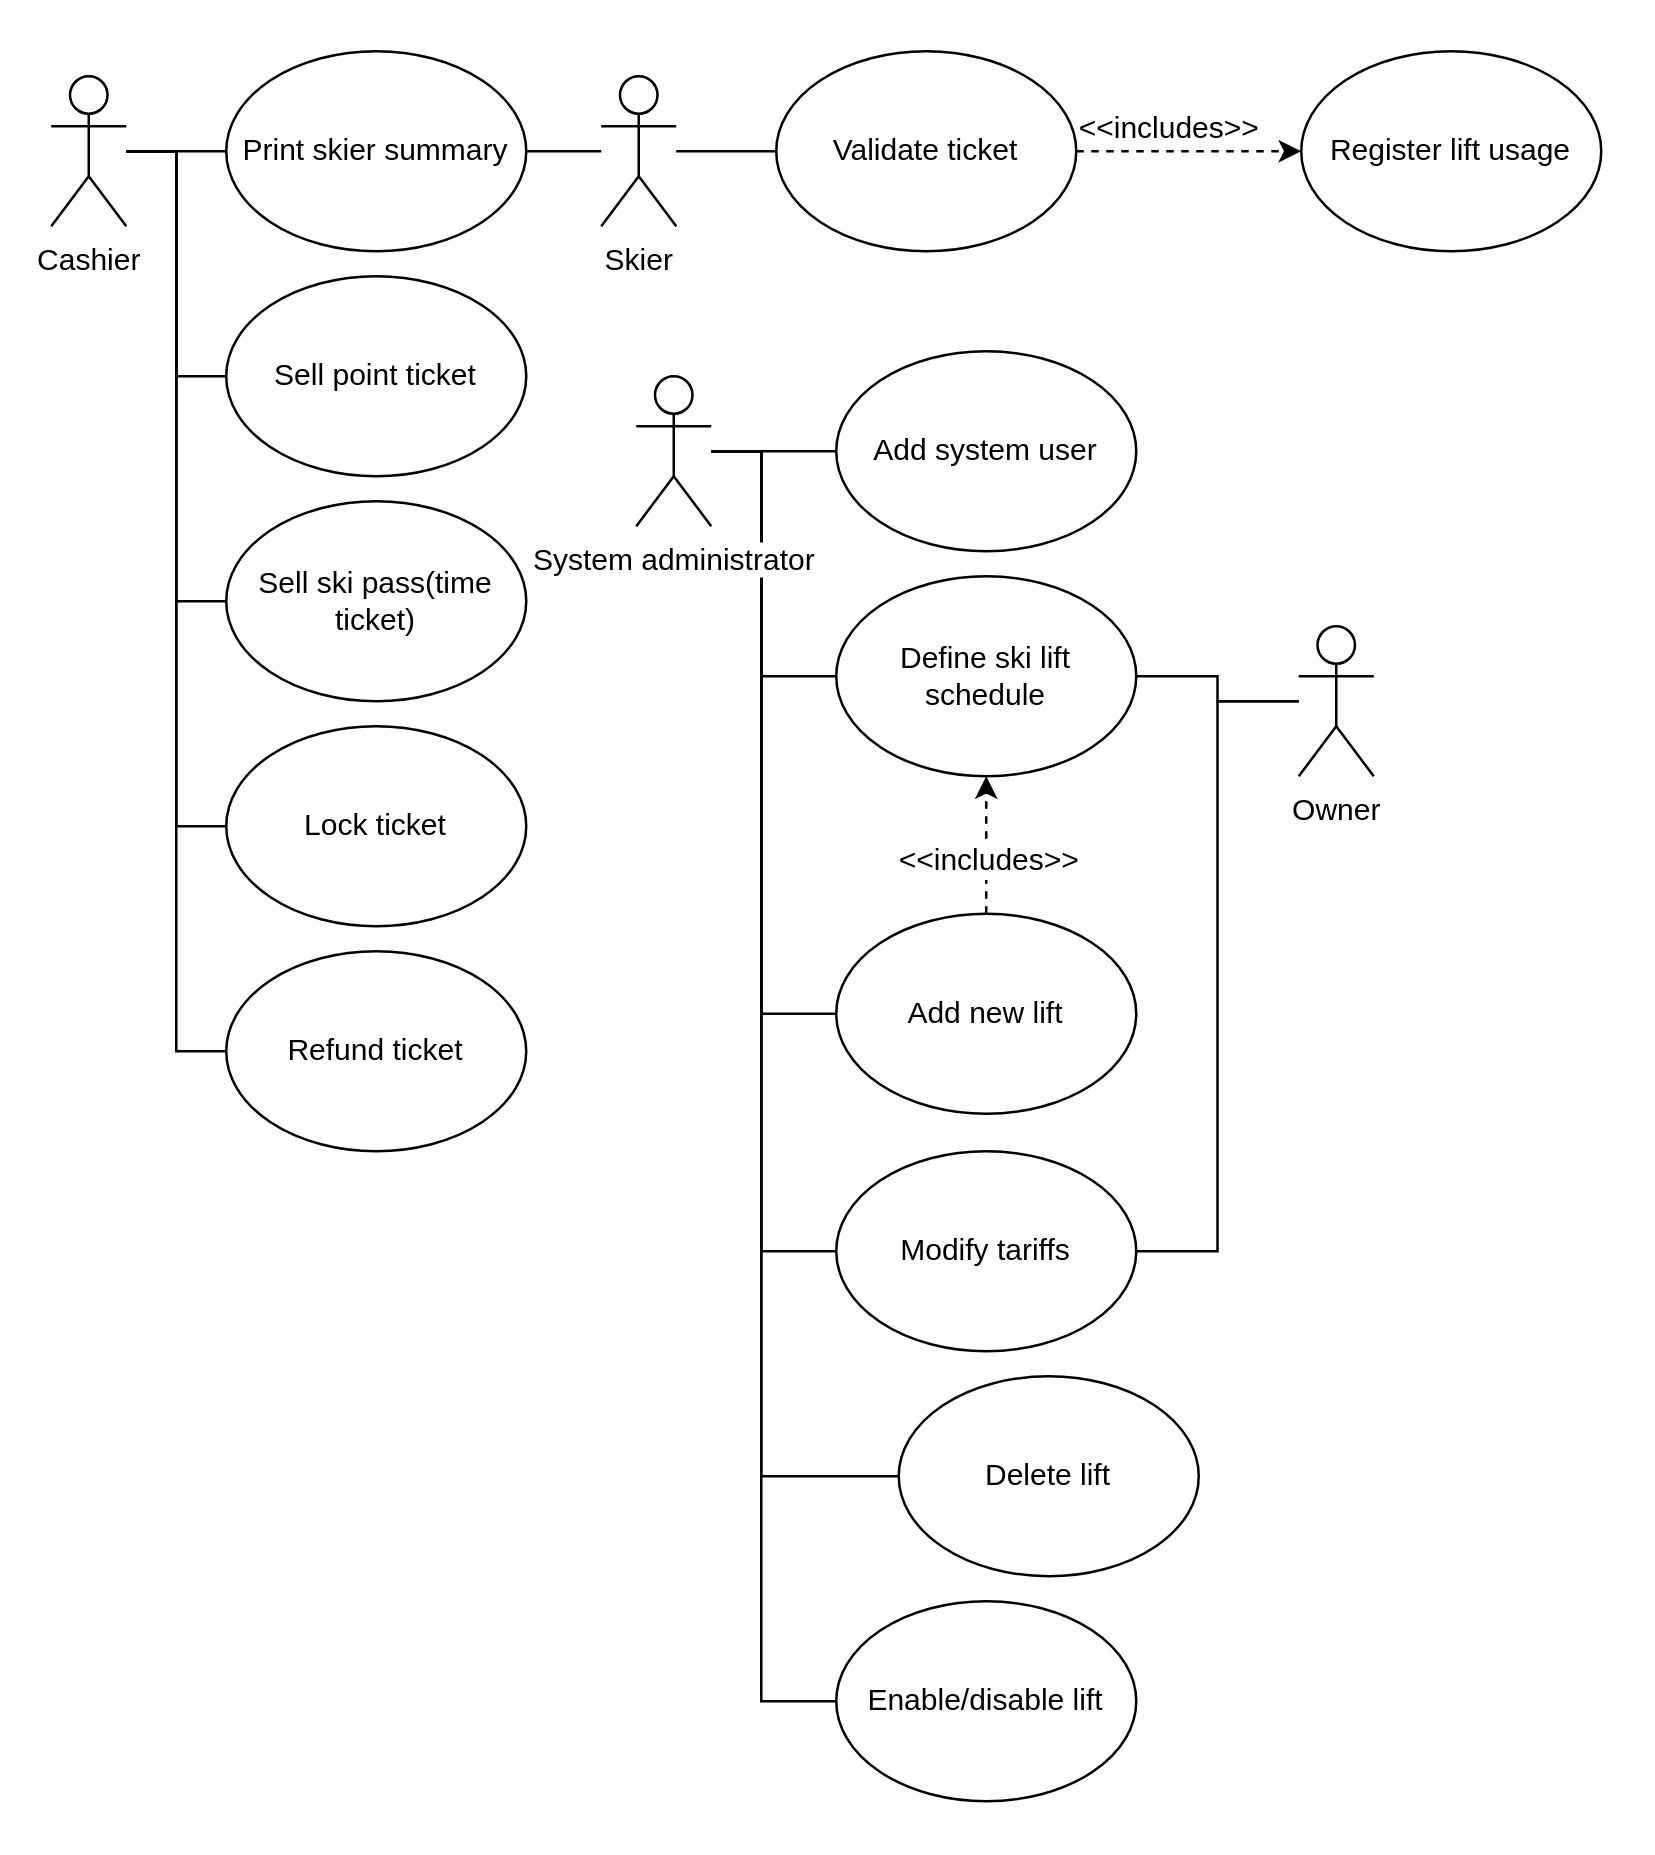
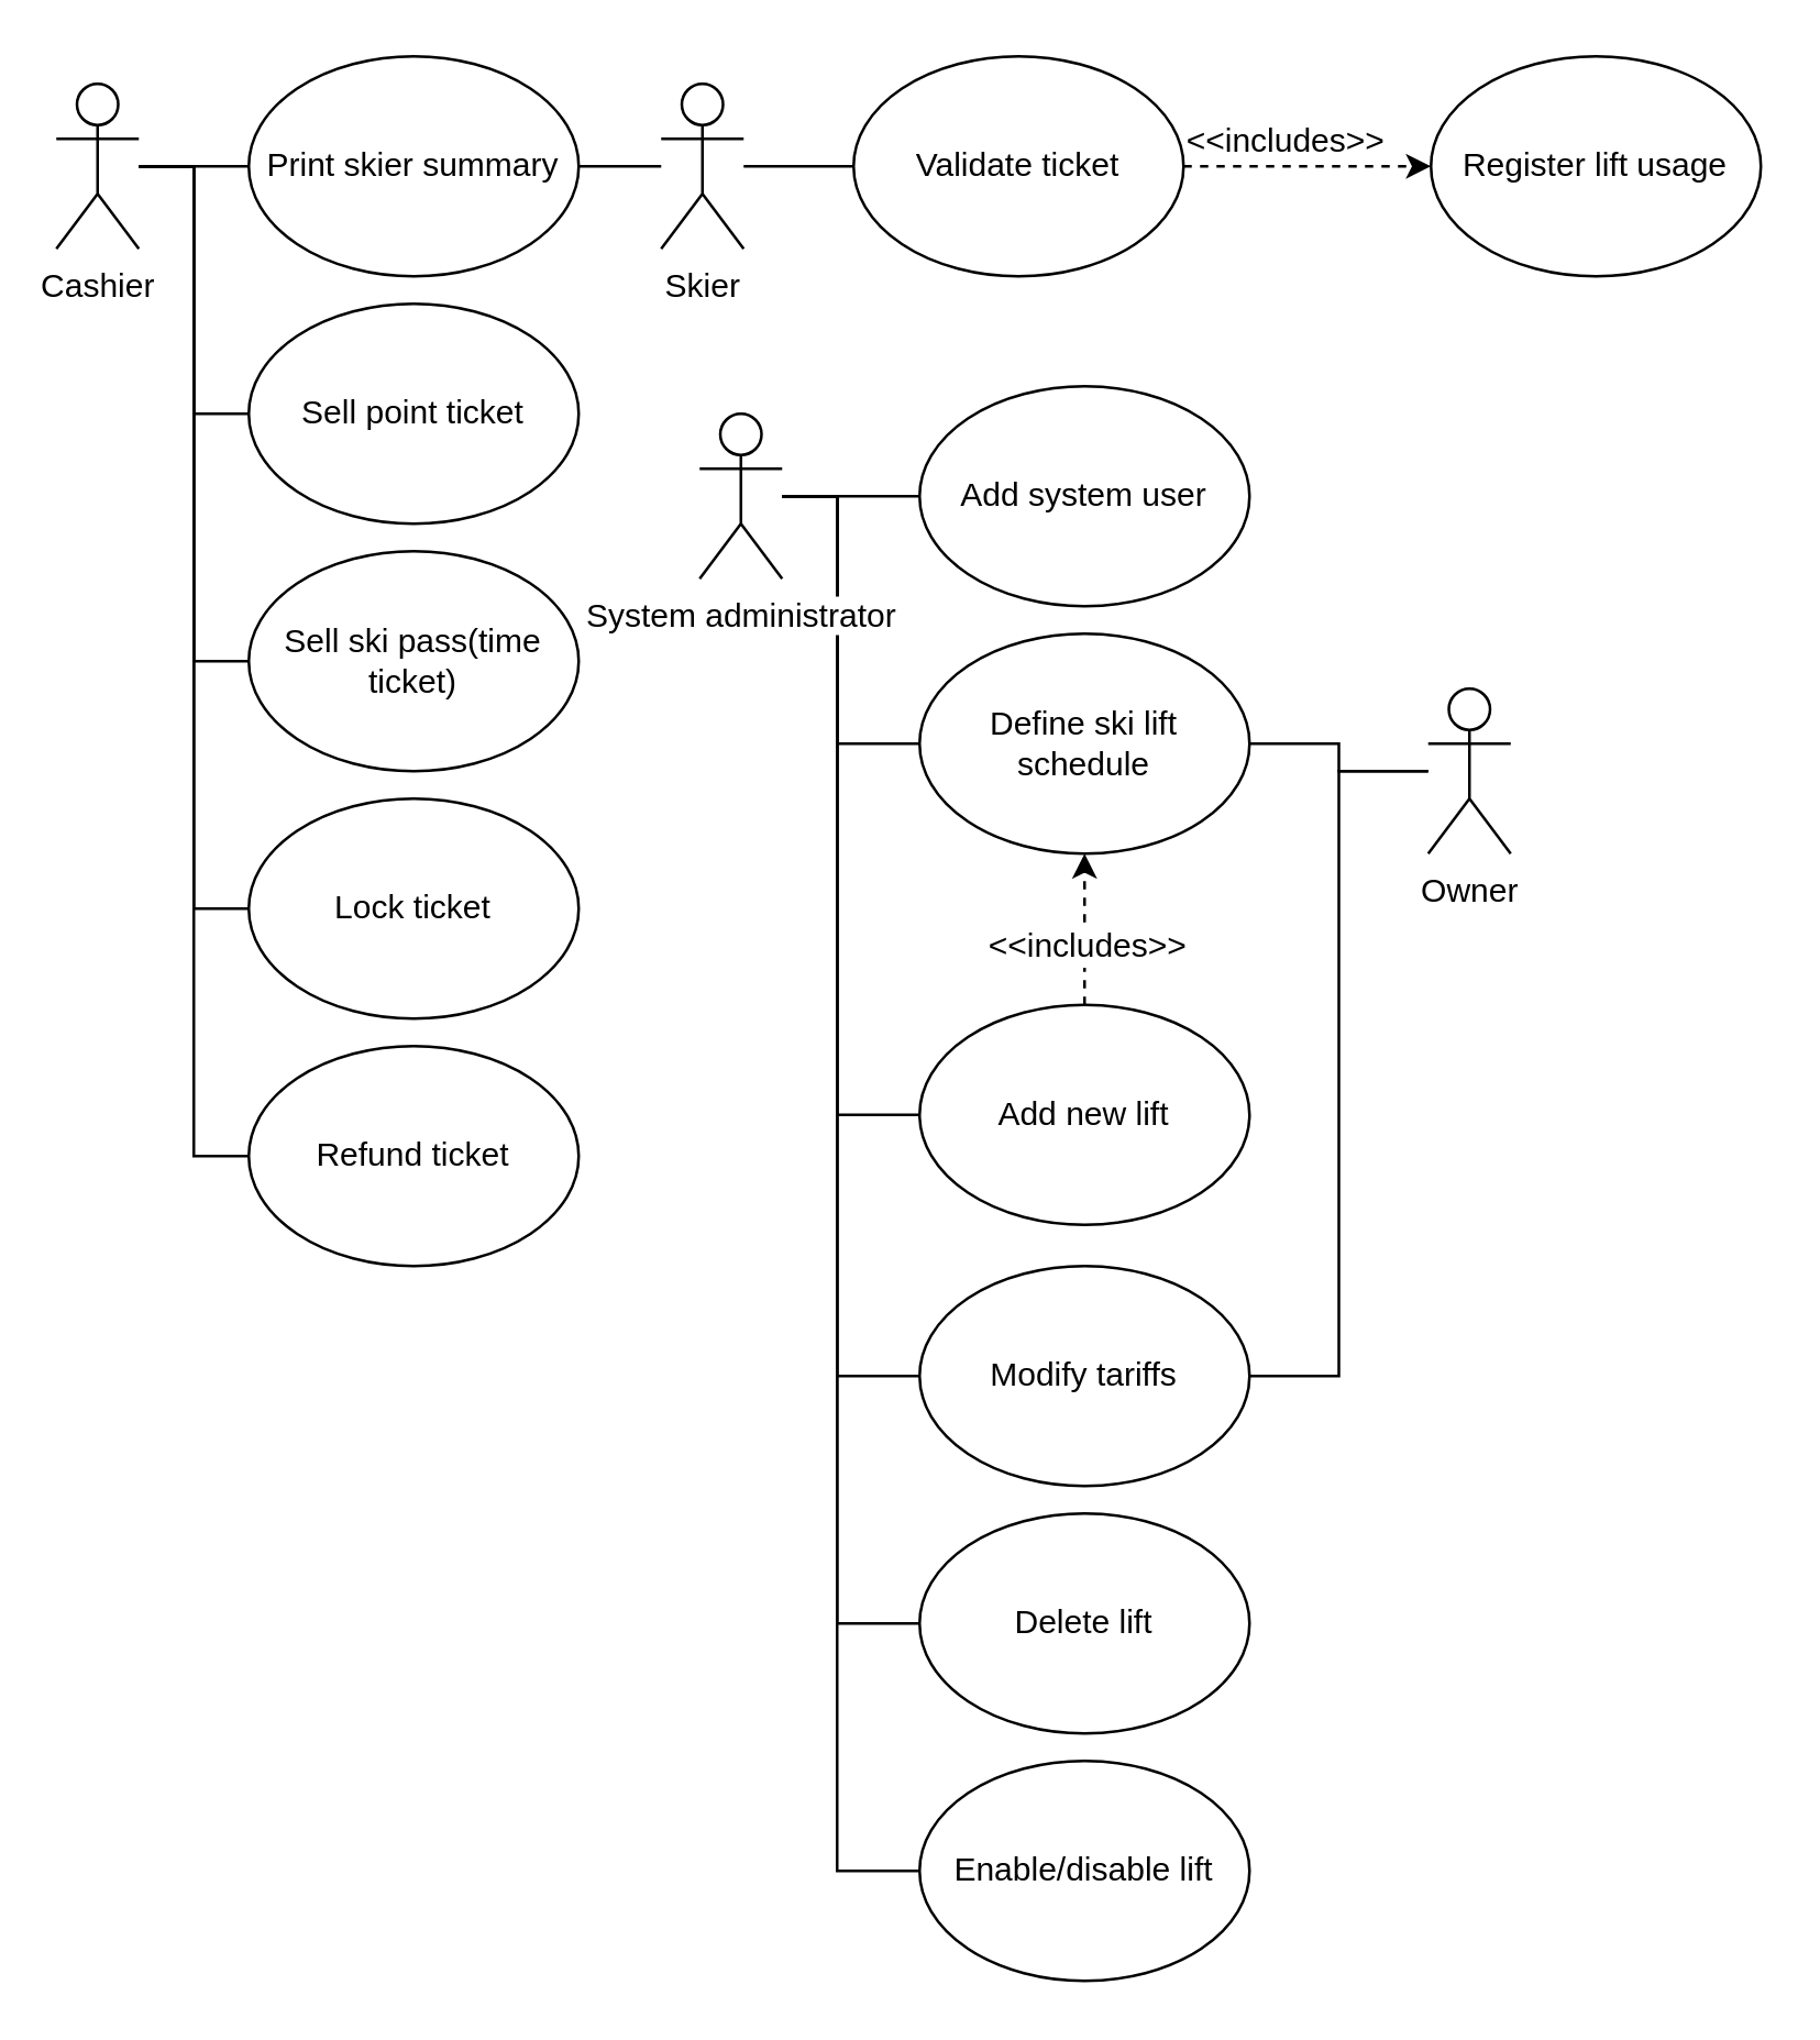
- <mxCell id="32" value="Delete lift" style="ellipse;whiteSpace=wrap;html=1;" parent="1" vertex="1"><mxGeometry x="359" y="550" width="120" height="80" as="geometry" /></mxCell>
+ <mxCell id="32" value="Delete lift" style="ellipse;whiteSpace=wrap;html=1;" parent="1" vertex="1"><mxGeometry x="334" y="550" width="120" height="80" as="geometry" /></mxCell>
